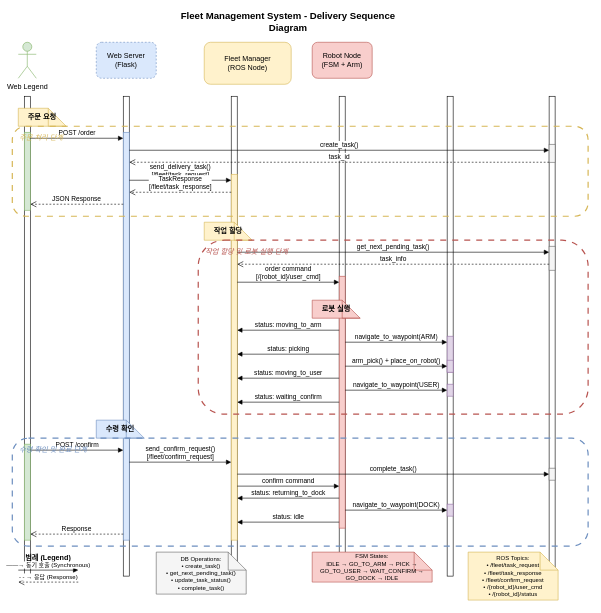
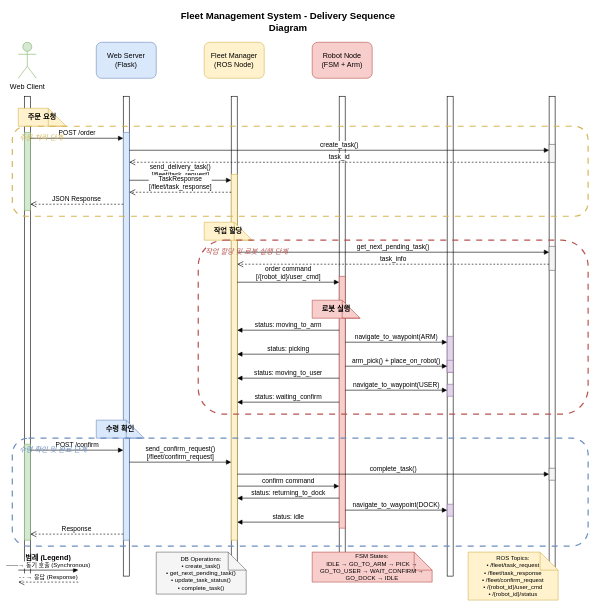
- <mxCell id="4" value="Web Server&lt;br&gt;(Flask)" style="rounded=1;whiteSpace=wrap;html=1;fillColor=#dae8fc;strokeColor=#6c8ebf;dashed=1;" parent="1" vertex="1"><mxGeometry x="160" y="70" width="100" height="60" as="geometry" /></mxCell>
+ <mxCell id="4" value="Web Server&lt;br&gt;(Flask)" style="rounded=1;whiteSpace=wrap;html=1;fillColor=#dae8fc;strokeColor=#6c8ebf;" parent="1" vertex="1"><mxGeometry x="160" y="70" width="100" height="60" as="geometry" /></mxCell>
- <mxCell id="5" value="Fleet Manager&lt;br&gt;(ROS Node)" style="rounded=1;whiteSpace=wrap;html=1;fillColor=#fff2cc;strokeColor=#d6b656;" parent="1" vertex="1"><mxGeometry x="340" y="70" width="145" height="70" as="geometry" /></mxCell>
+ <mxCell id="5" value="Fleet Manager&lt;br&gt;(ROS Node)" style="rounded=1;whiteSpace=wrap;html=1;fillColor=#fff2cc;strokeColor=#d6b656;" parent="1" vertex="1"><mxGeometry x="340" y="70" width="100" height="60" as="geometry" /></mxCell>
- <mxCell id="3" value="Web Legend" style="shape=umlActor;verticalLabelPosition=bottom;verticalAlign=top;html=1;outlineConnect=0;fillColor=#d5e8d4;strokeColor=#82b366;" parent="1" vertex="1"><mxGeometry x="30" y="70" width="30" height="60" as="geometry" /></mxCell>
+ <mxCell id="3" value="Web Client" style="shape=umlActor;verticalLabelPosition=bottom;verticalAlign=top;html=1;outlineConnect=0;fillColor=#d5e8d4;strokeColor=#82b366;" parent="1" vertex="1"><mxGeometry x="30" y="70" width="30" height="60" as="geometry" /></mxCell>
